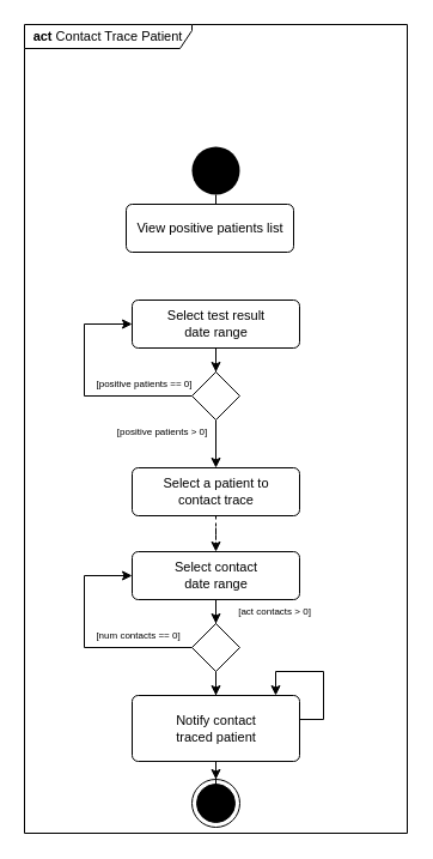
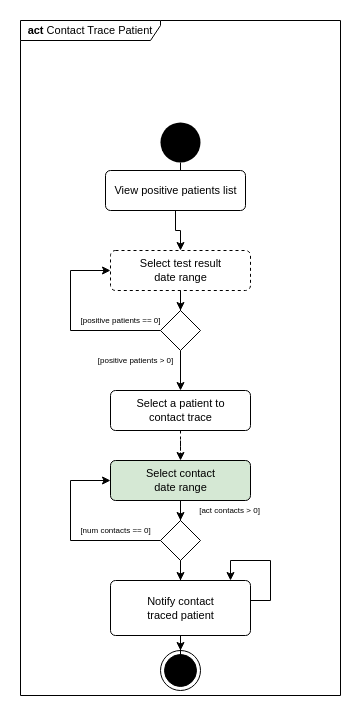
+ <mxCell id="6" value="" style="edgeStyle=orthogonalEdgeStyle;rounded=0;orthogonalLoop=1;jettySize=auto;html=1;fontFamily=Helvetica;" edge="1" parent="1" source="5" target="23"><mxGeometry relative="1" as="geometry"><mxPoint x="180" y="290" as="sourcePoint" /><mxPoint x="180" y="250" as="targetPoint" /><Array as="points" /></mxGeometry></mxCell>
- <mxCell id="23" value="Select test result&lt;br&gt;date range" style="html=1;align=center;verticalAlign=middle;rounded=1;absoluteArcSize=1;arcSize=10;dashed=0;fontFamily=Helvetica;fontSize=11;" vertex="1" parent="1"><mxGeometry x="110" y="250" width="140" height="40" as="geometry" /></mxCell>
+ <mxCell id="23" value="Select test result&lt;br&gt;date range" style="html=1;align=center;verticalAlign=middle;rounded=1;absoluteArcSize=1;arcSize=10;dashed=1;fontFamily=Helvetica;fontSize=11;" vertex="1" parent="1"><mxGeometry x="110" y="250" width="140" height="40" as="geometry" /></mxCell>
- <mxCell id="25" value="Select contact&lt;br&gt;date range" style="html=1;align=center;verticalAlign=middle;rounded=1;absoluteArcSize=1;arcSize=10;dashed=0;fontFamily=Helvetica;fontSize=11;" vertex="1" parent="1"><mxGeometry x="110" y="460" width="140" height="40" as="geometry" /></mxCell>
+ <mxCell id="25" value="Select contact&lt;br&gt;date range" style="html=1;align=center;verticalAlign=middle;rounded=1;absoluteArcSize=1;arcSize=10;dashed=0;fontFamily=Helvetica;fontSize=11;fillColor=#d5e8d4;" vertex="1" parent="1"><mxGeometry x="110" y="460" width="140" height="40" as="geometry" /></mxCell>
